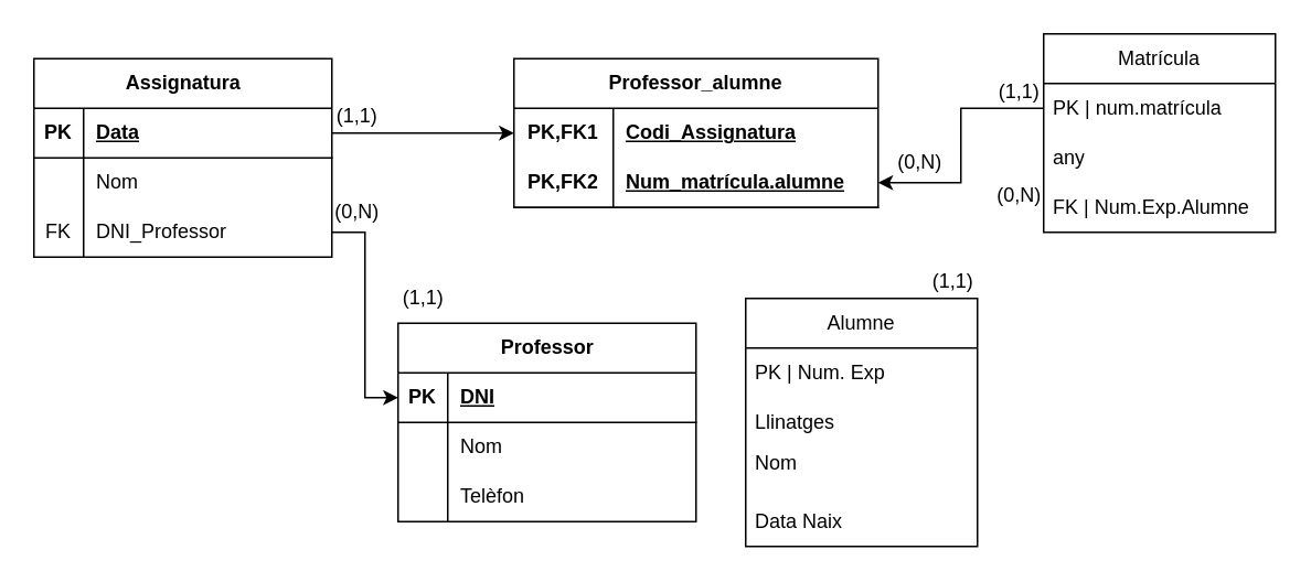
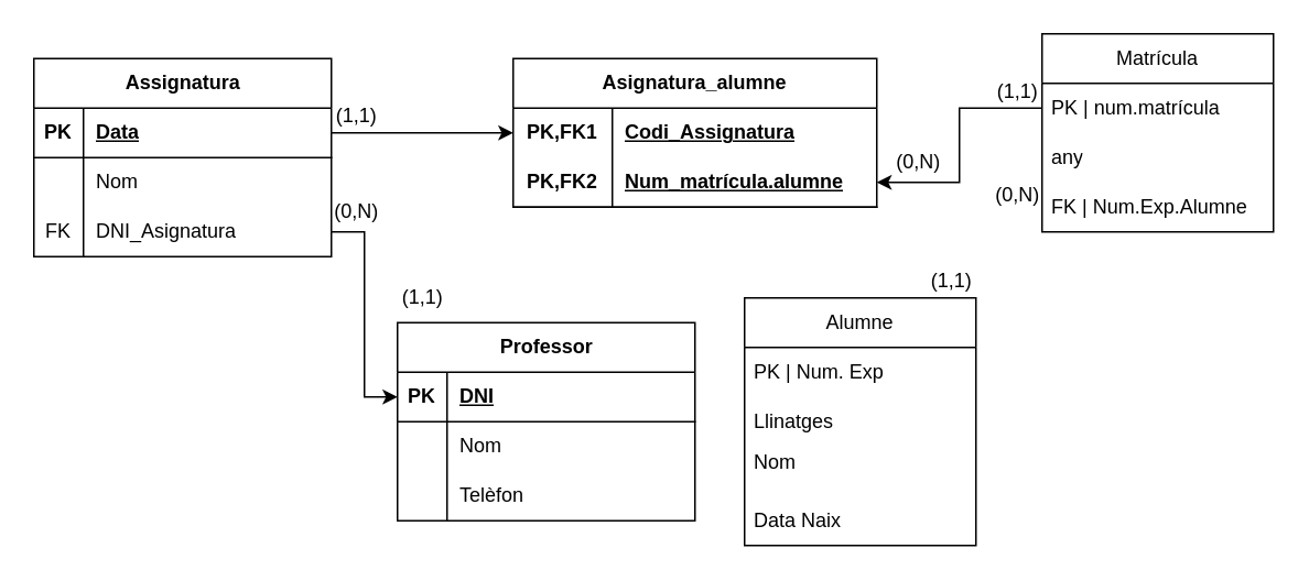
- <mxCell id="16" value="Professor_alumne" style="shape=table;startSize=30;container=1;collapsible=1;childLayout=tableLayout;fixedRows=1;rowLines=0;fontStyle=1;align=center;resizeLast=1;html=1;whiteSpace=wrap;" vertex="1" parent="1"><mxGeometry x="310" y="35" width="220" height="90" as="geometry" /></mxCell>
+ <mxCell id="16" value="Asignatura_alumne" style="shape=table;startSize=30;container=1;collapsible=1;childLayout=tableLayout;fixedRows=1;rowLines=0;fontStyle=1;align=center;resizeLast=1;html=1;whiteSpace=wrap;" vertex="1" parent="1"><mxGeometry x="310" y="35" width="220" height="90" as="geometry" /></mxCell>
- <mxCell id="15" value="DNI_Professor" style="shape=partialRectangle;connectable=0;fillColor=none;top=0;left=0;bottom=0;right=0;align=left;spacingLeft=6;overflow=hidden;whiteSpace=wrap;html=1;" vertex="1" parent="13"><mxGeometry x="30" width="150" height="30" as="geometry"><mxRectangle width="150" height="30" as="alternateBounds" /></mxGeometry></mxCell>
+ <mxCell id="15" value="DNI_Asignatura" style="shape=partialRectangle;connectable=0;fillColor=none;top=0;left=0;bottom=0;right=0;align=left;spacingLeft=6;overflow=hidden;whiteSpace=wrap;html=1;" vertex="1" parent="13"><mxGeometry x="30" width="150" height="30" as="geometry"><mxRectangle width="150" height="30" as="alternateBounds" /></mxGeometry></mxCell>
